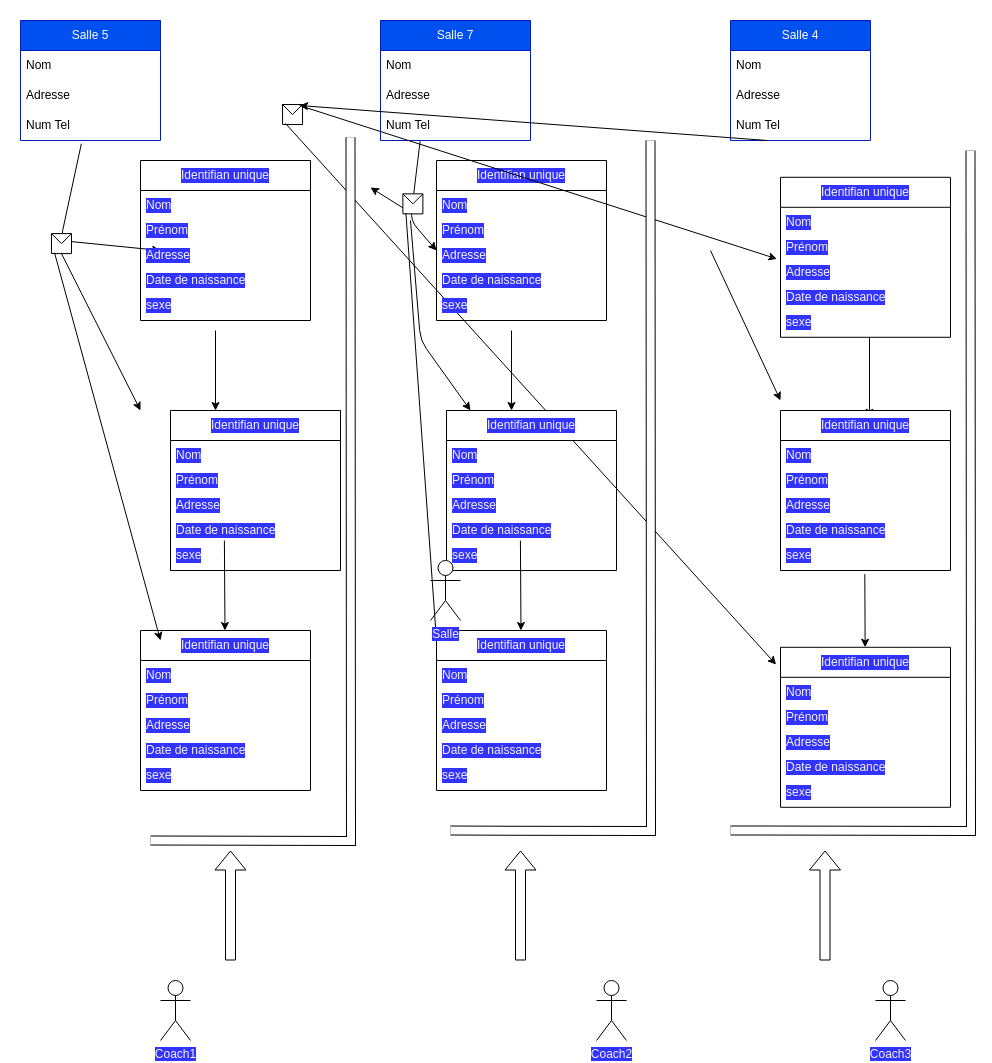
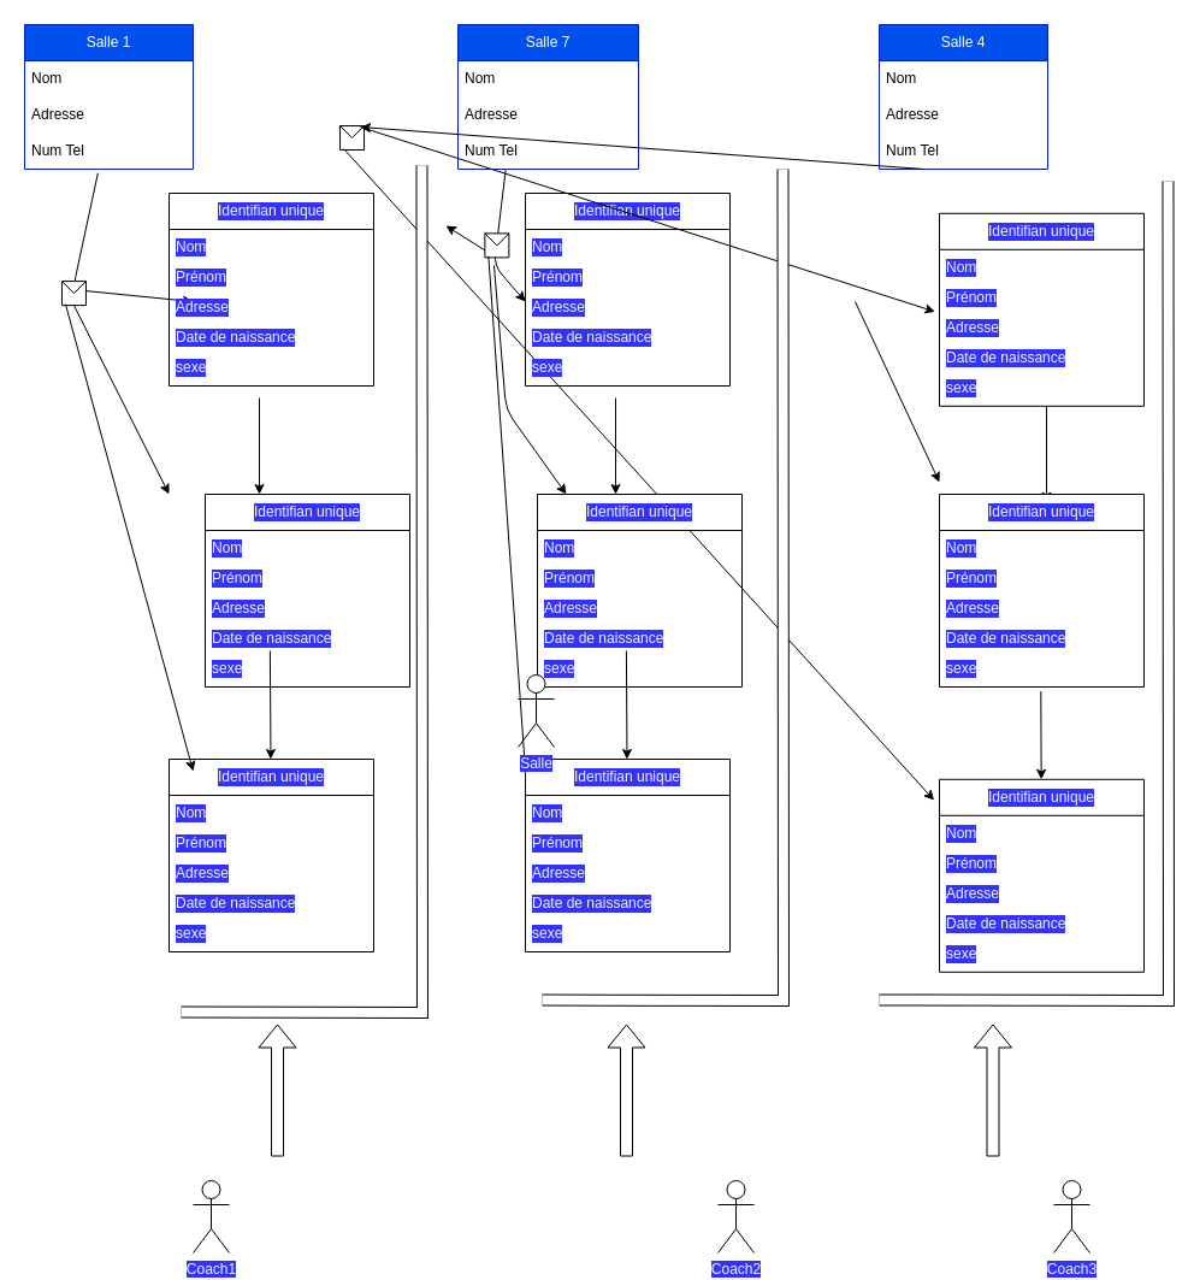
- <mxCell id="2" value="Salle 5" style="swimlane;fontStyle=0;childLayout=stackLayout;horizontal=1;startSize=30;horizontalStack=0;resizeParent=1;resizeParentMax=0;resizeLast=0;collapsible=1;marginBottom=0;whiteSpace=wrap;html=1;fillColor=#0050ef;fontColor=#ffffff;strokeColor=#001DBC;" parent="1" vertex="1"><mxGeometry width="140" height="120" as="geometry" x="20" y="20" /></mxCell>
+ <mxCell id="2" value="Salle 1" style="swimlane;fontStyle=0;childLayout=stackLayout;horizontal=1;startSize=30;horizontalStack=0;resizeParent=1;resizeParentMax=0;resizeLast=0;collapsible=1;marginBottom=0;whiteSpace=wrap;html=1;fillColor=#0050ef;fontColor=#ffffff;strokeColor=#001DBC;" parent="1" vertex="1"><mxGeometry width="140" height="120" as="geometry" x="20" y="20" /></mxCell>
